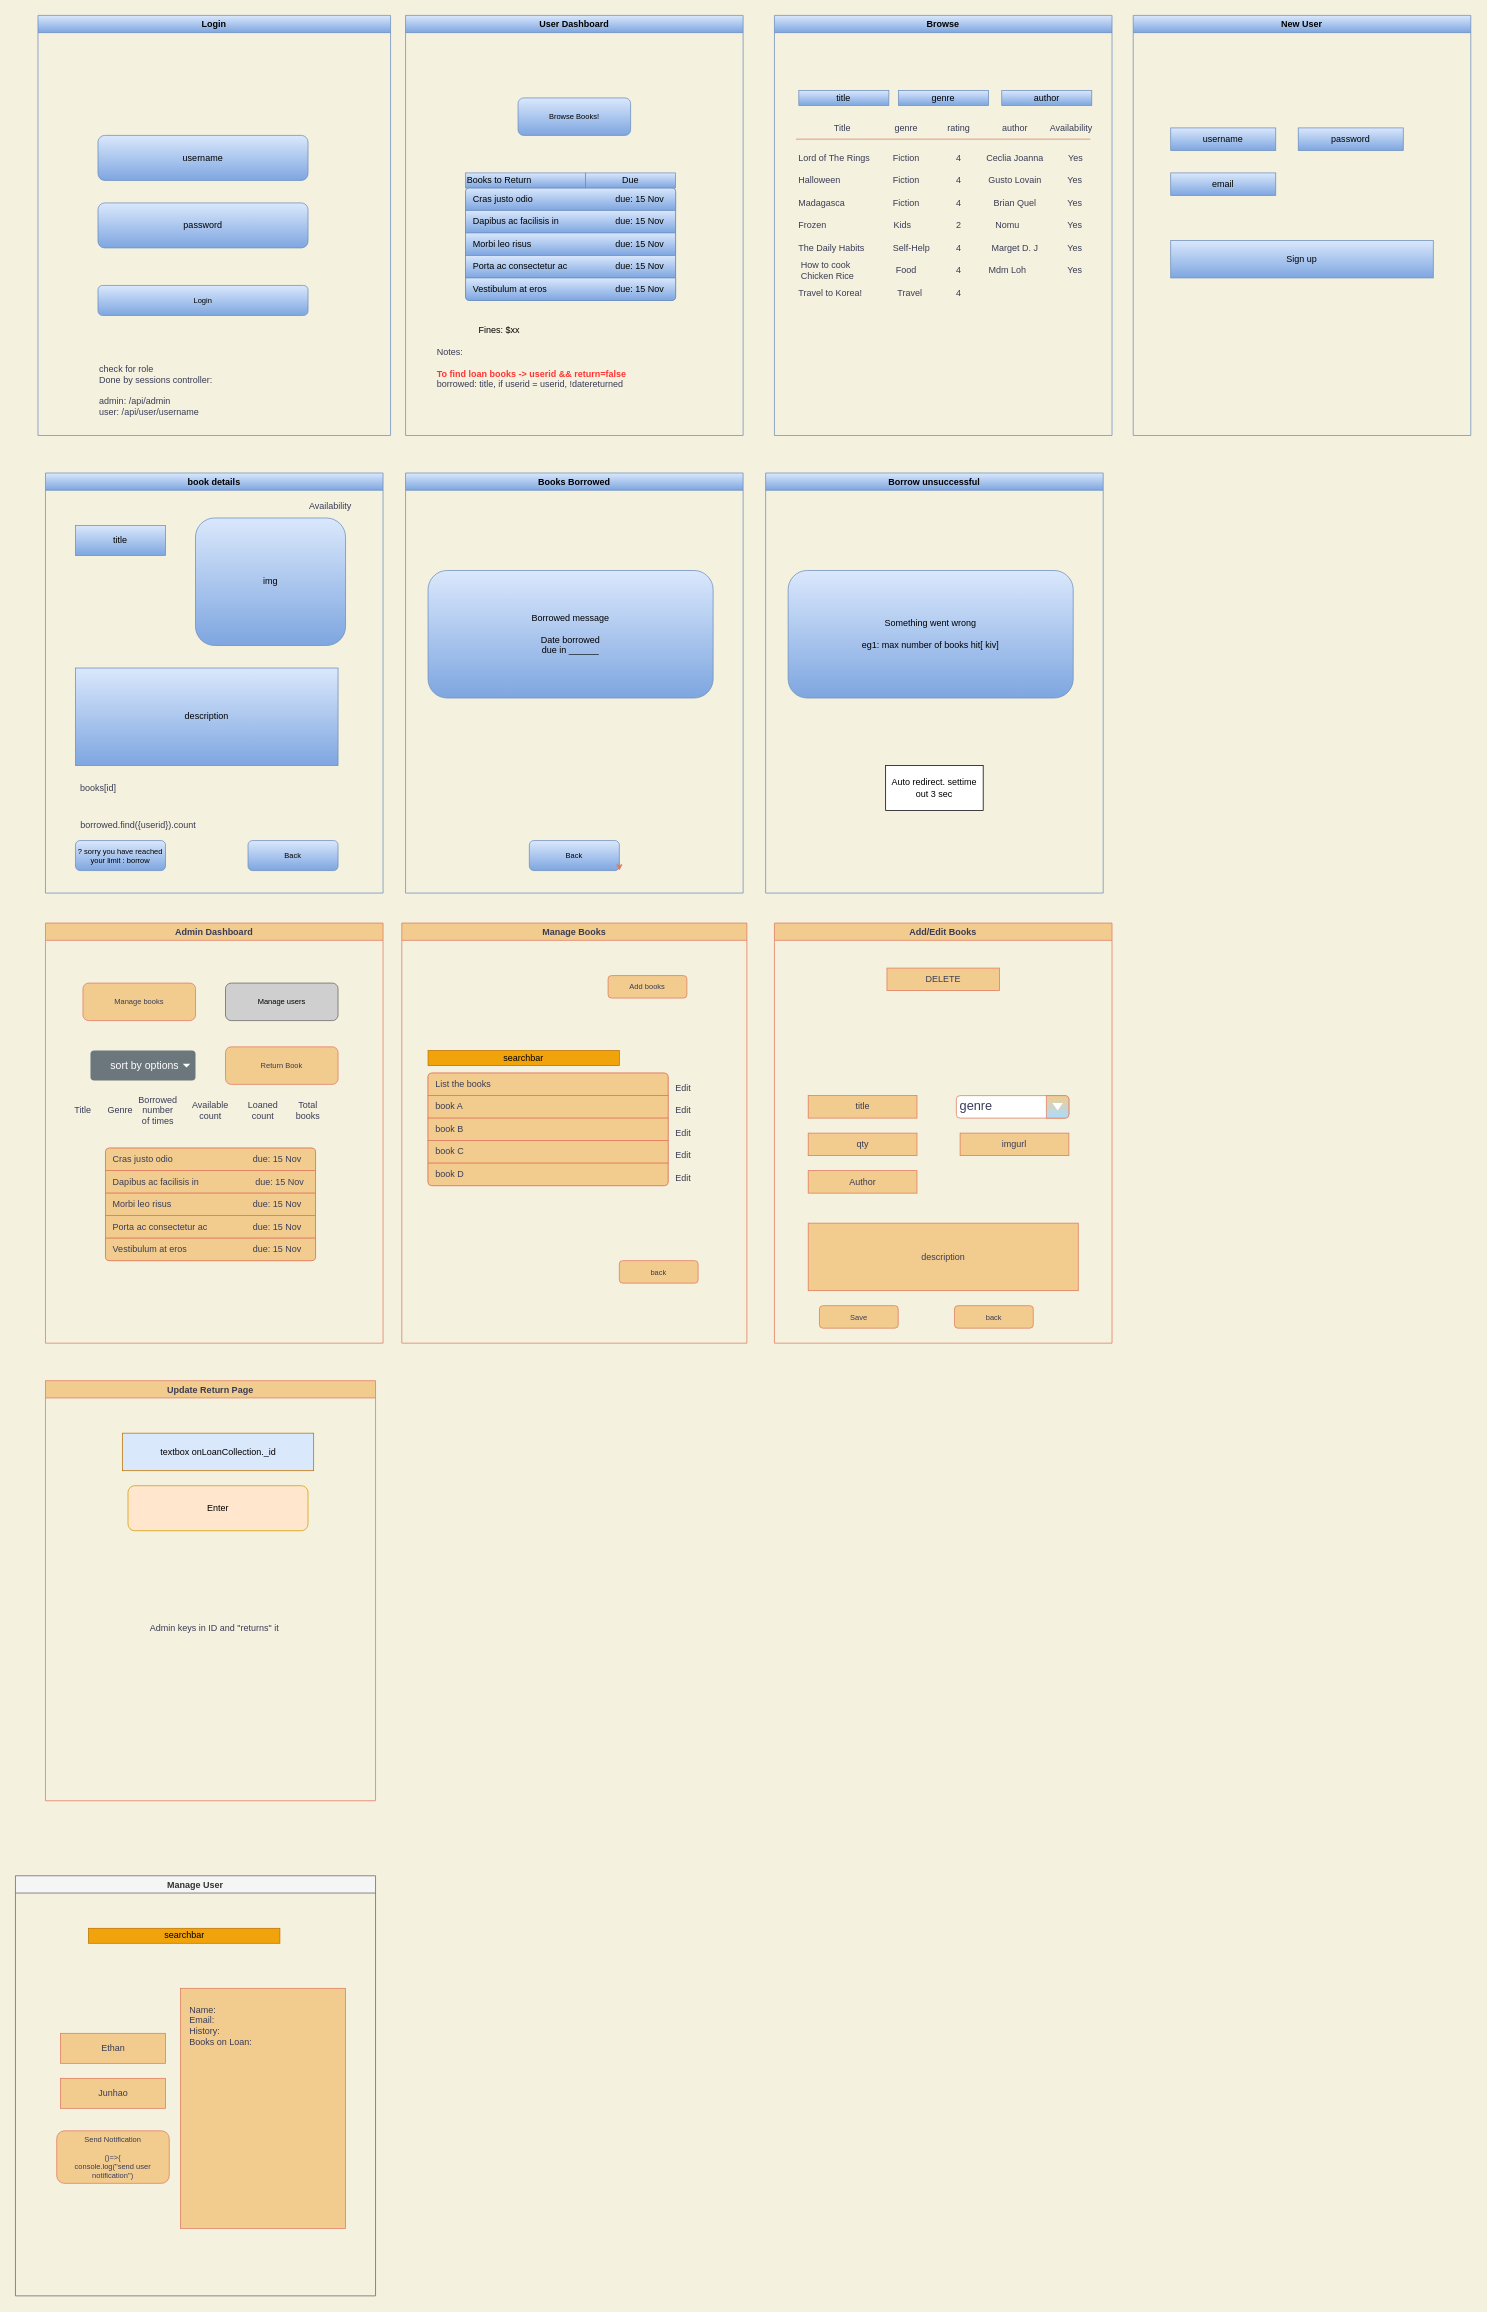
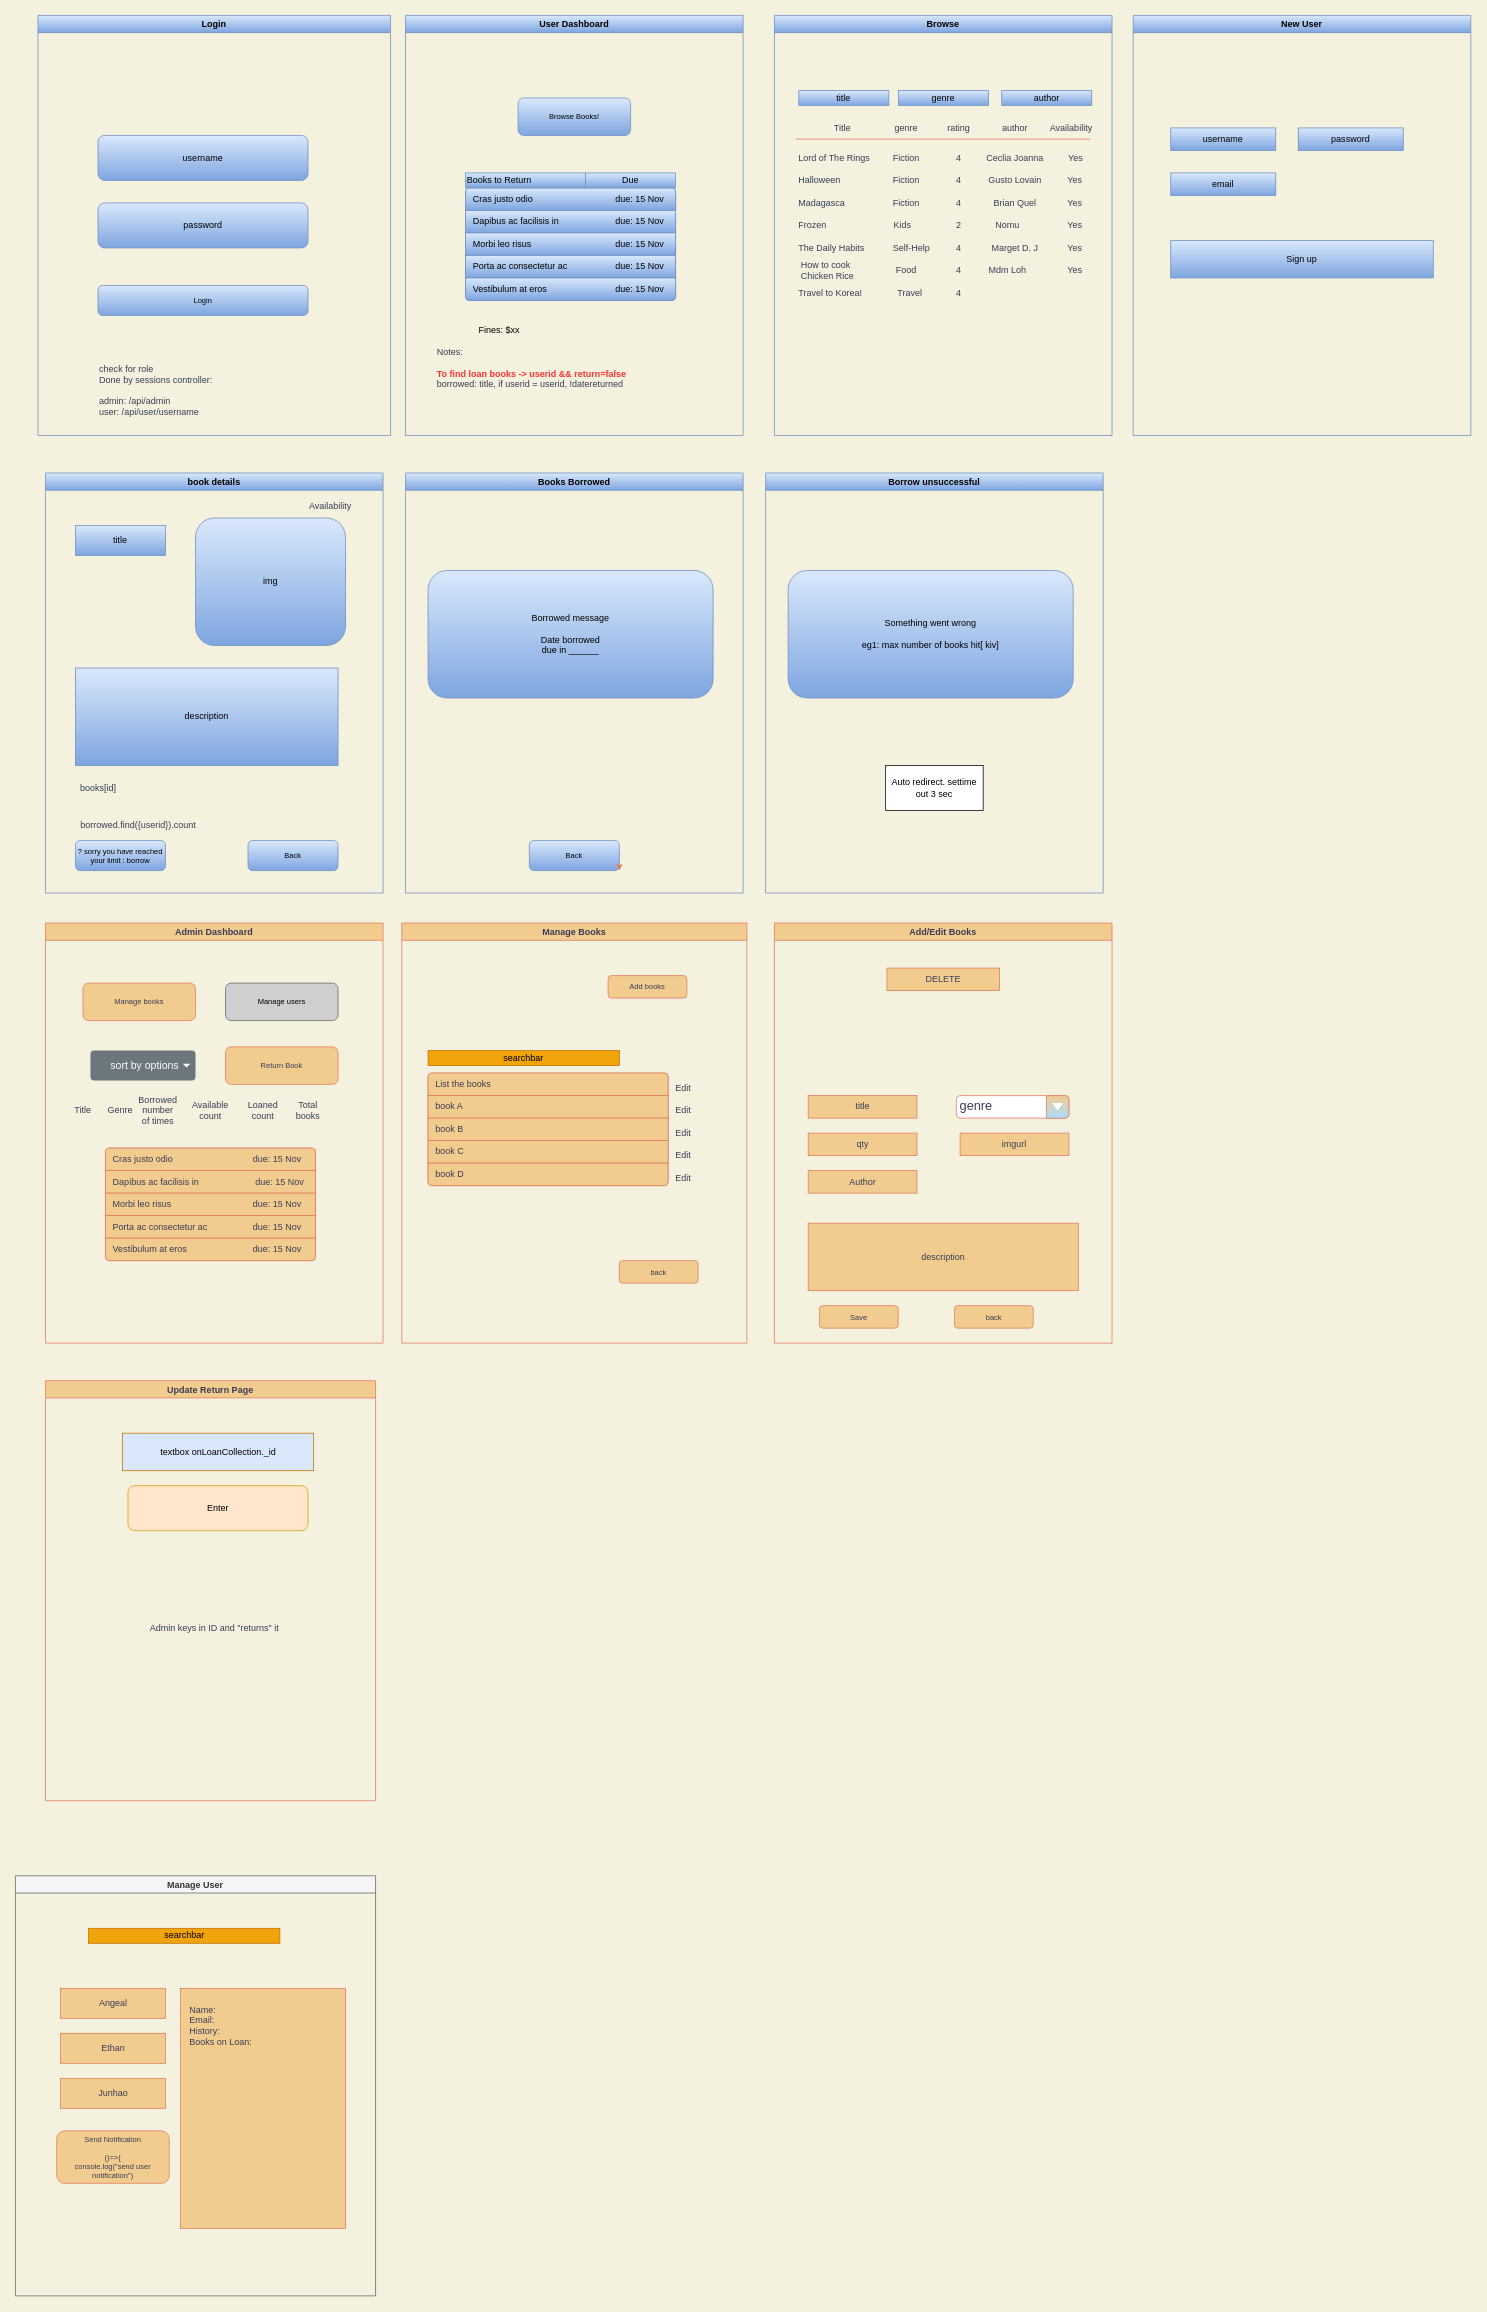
+ <mxCell id="78" value="Angeal" style="strokeWidth=1;shadow=0;dashed=0;align=center;html=1;shape=mxgraph.mockup.forms.rrect;rSize=0;recursiveResize=0;fillColor=#F2CC8F;strokeColor=#E07A5F;fontColor=#393C56;" parent="76" vertex="1"><mxGeometry x="60" y="150" width="140" height="40" as="geometry" /></mxCell>
